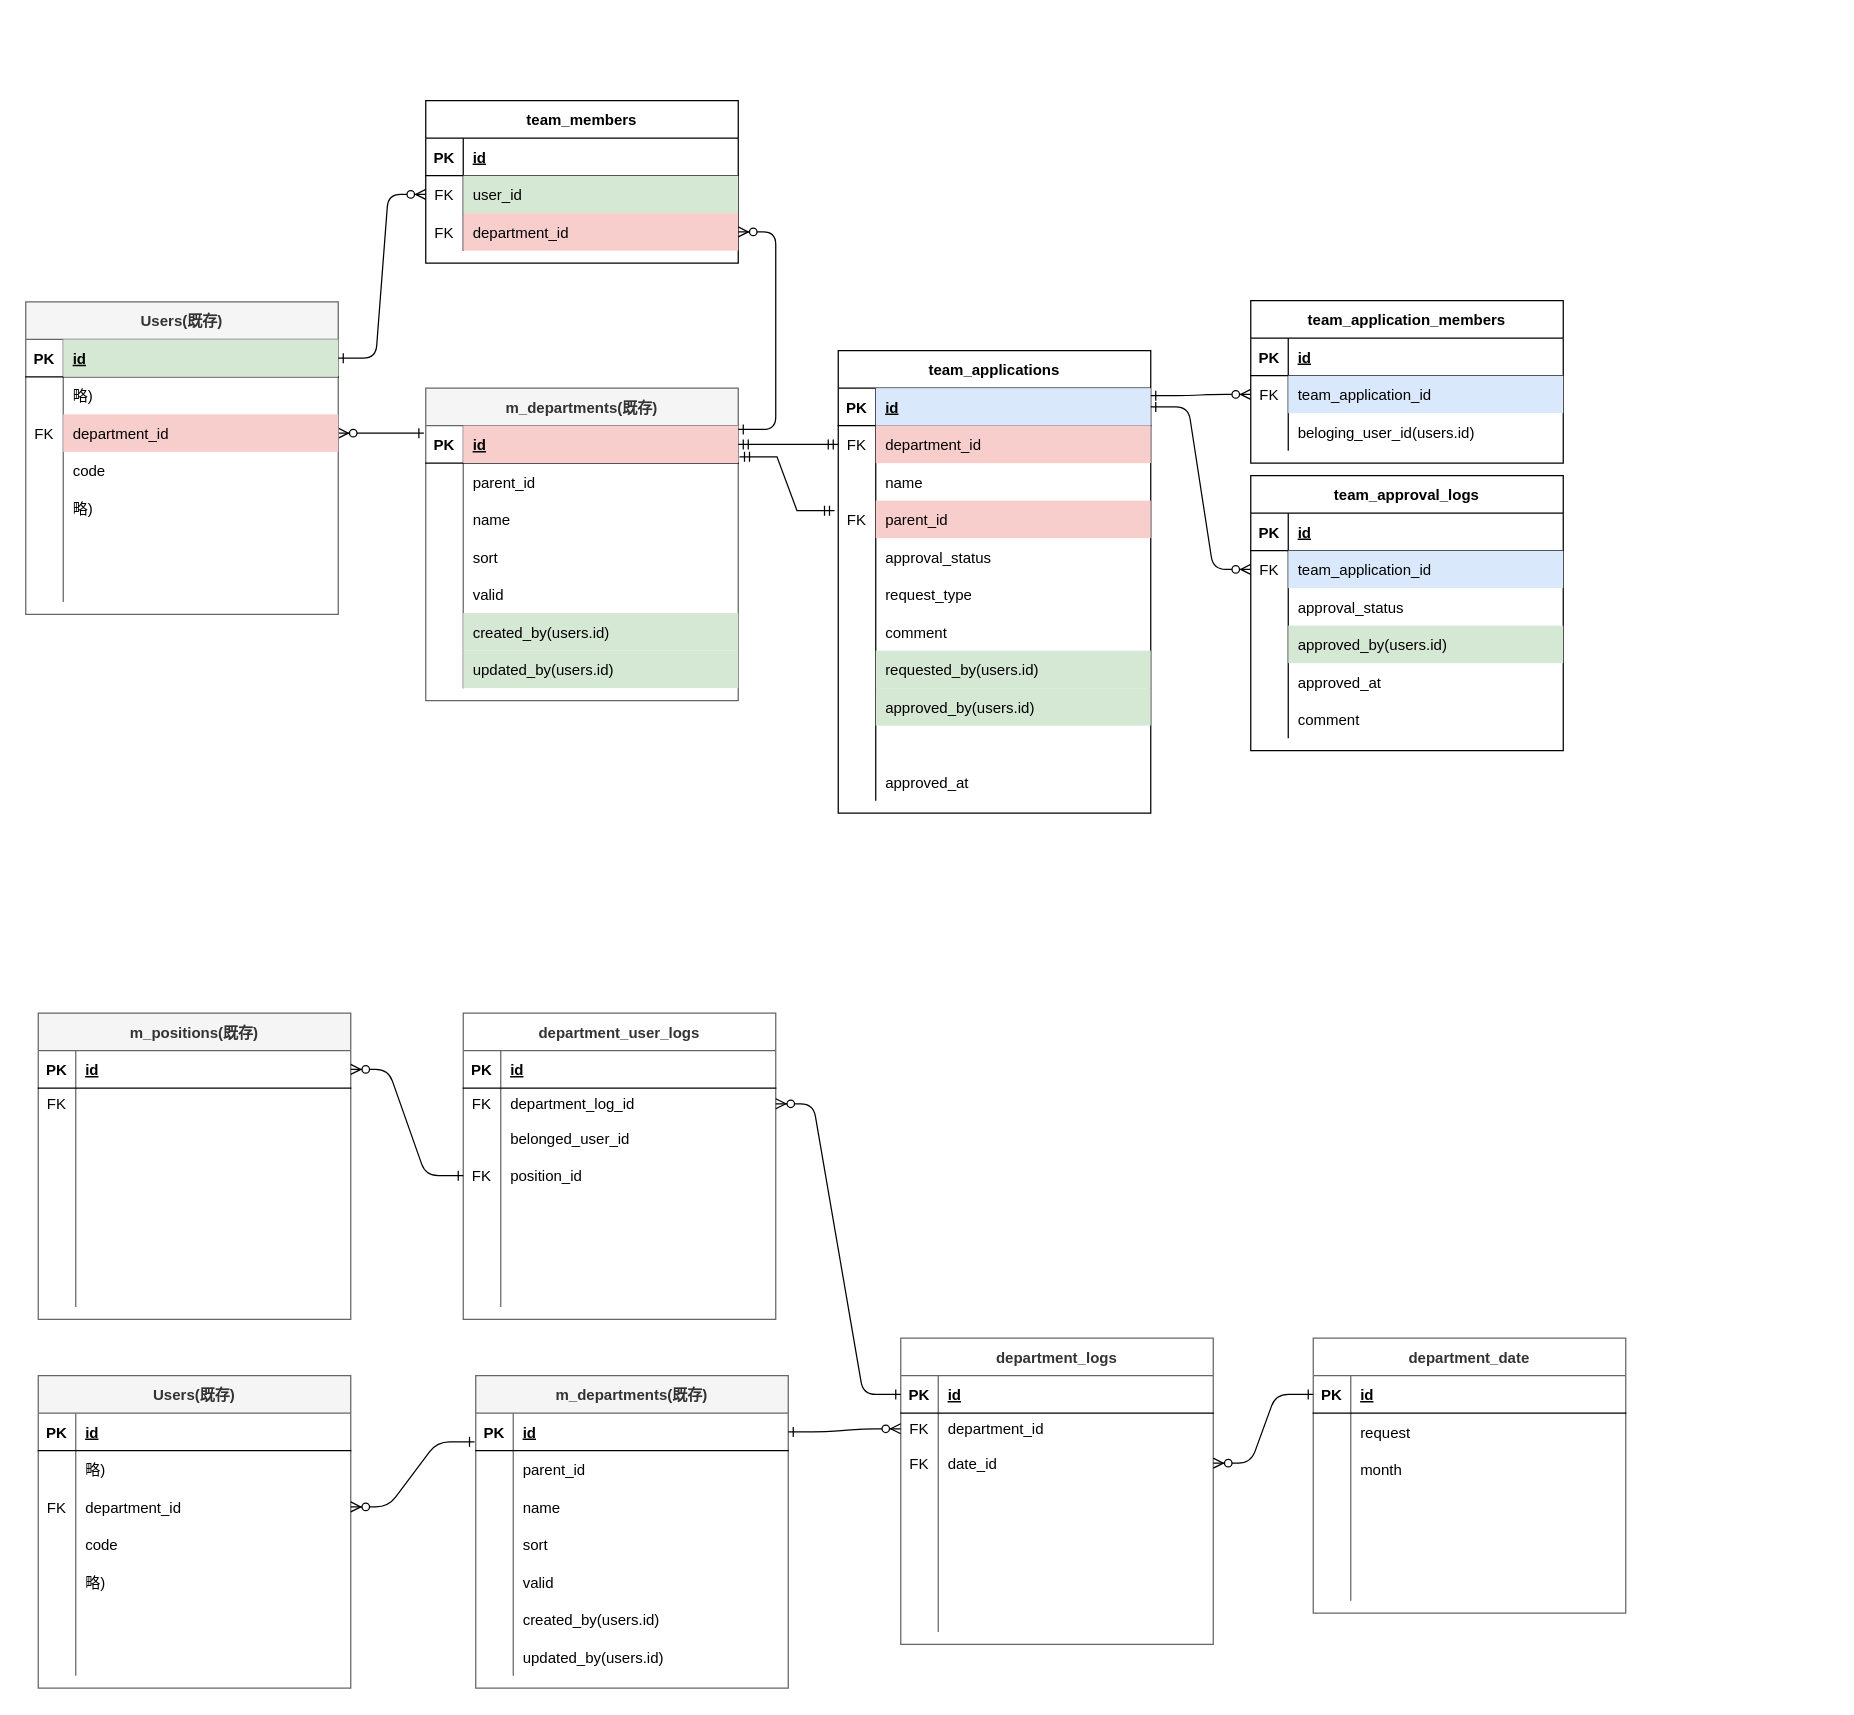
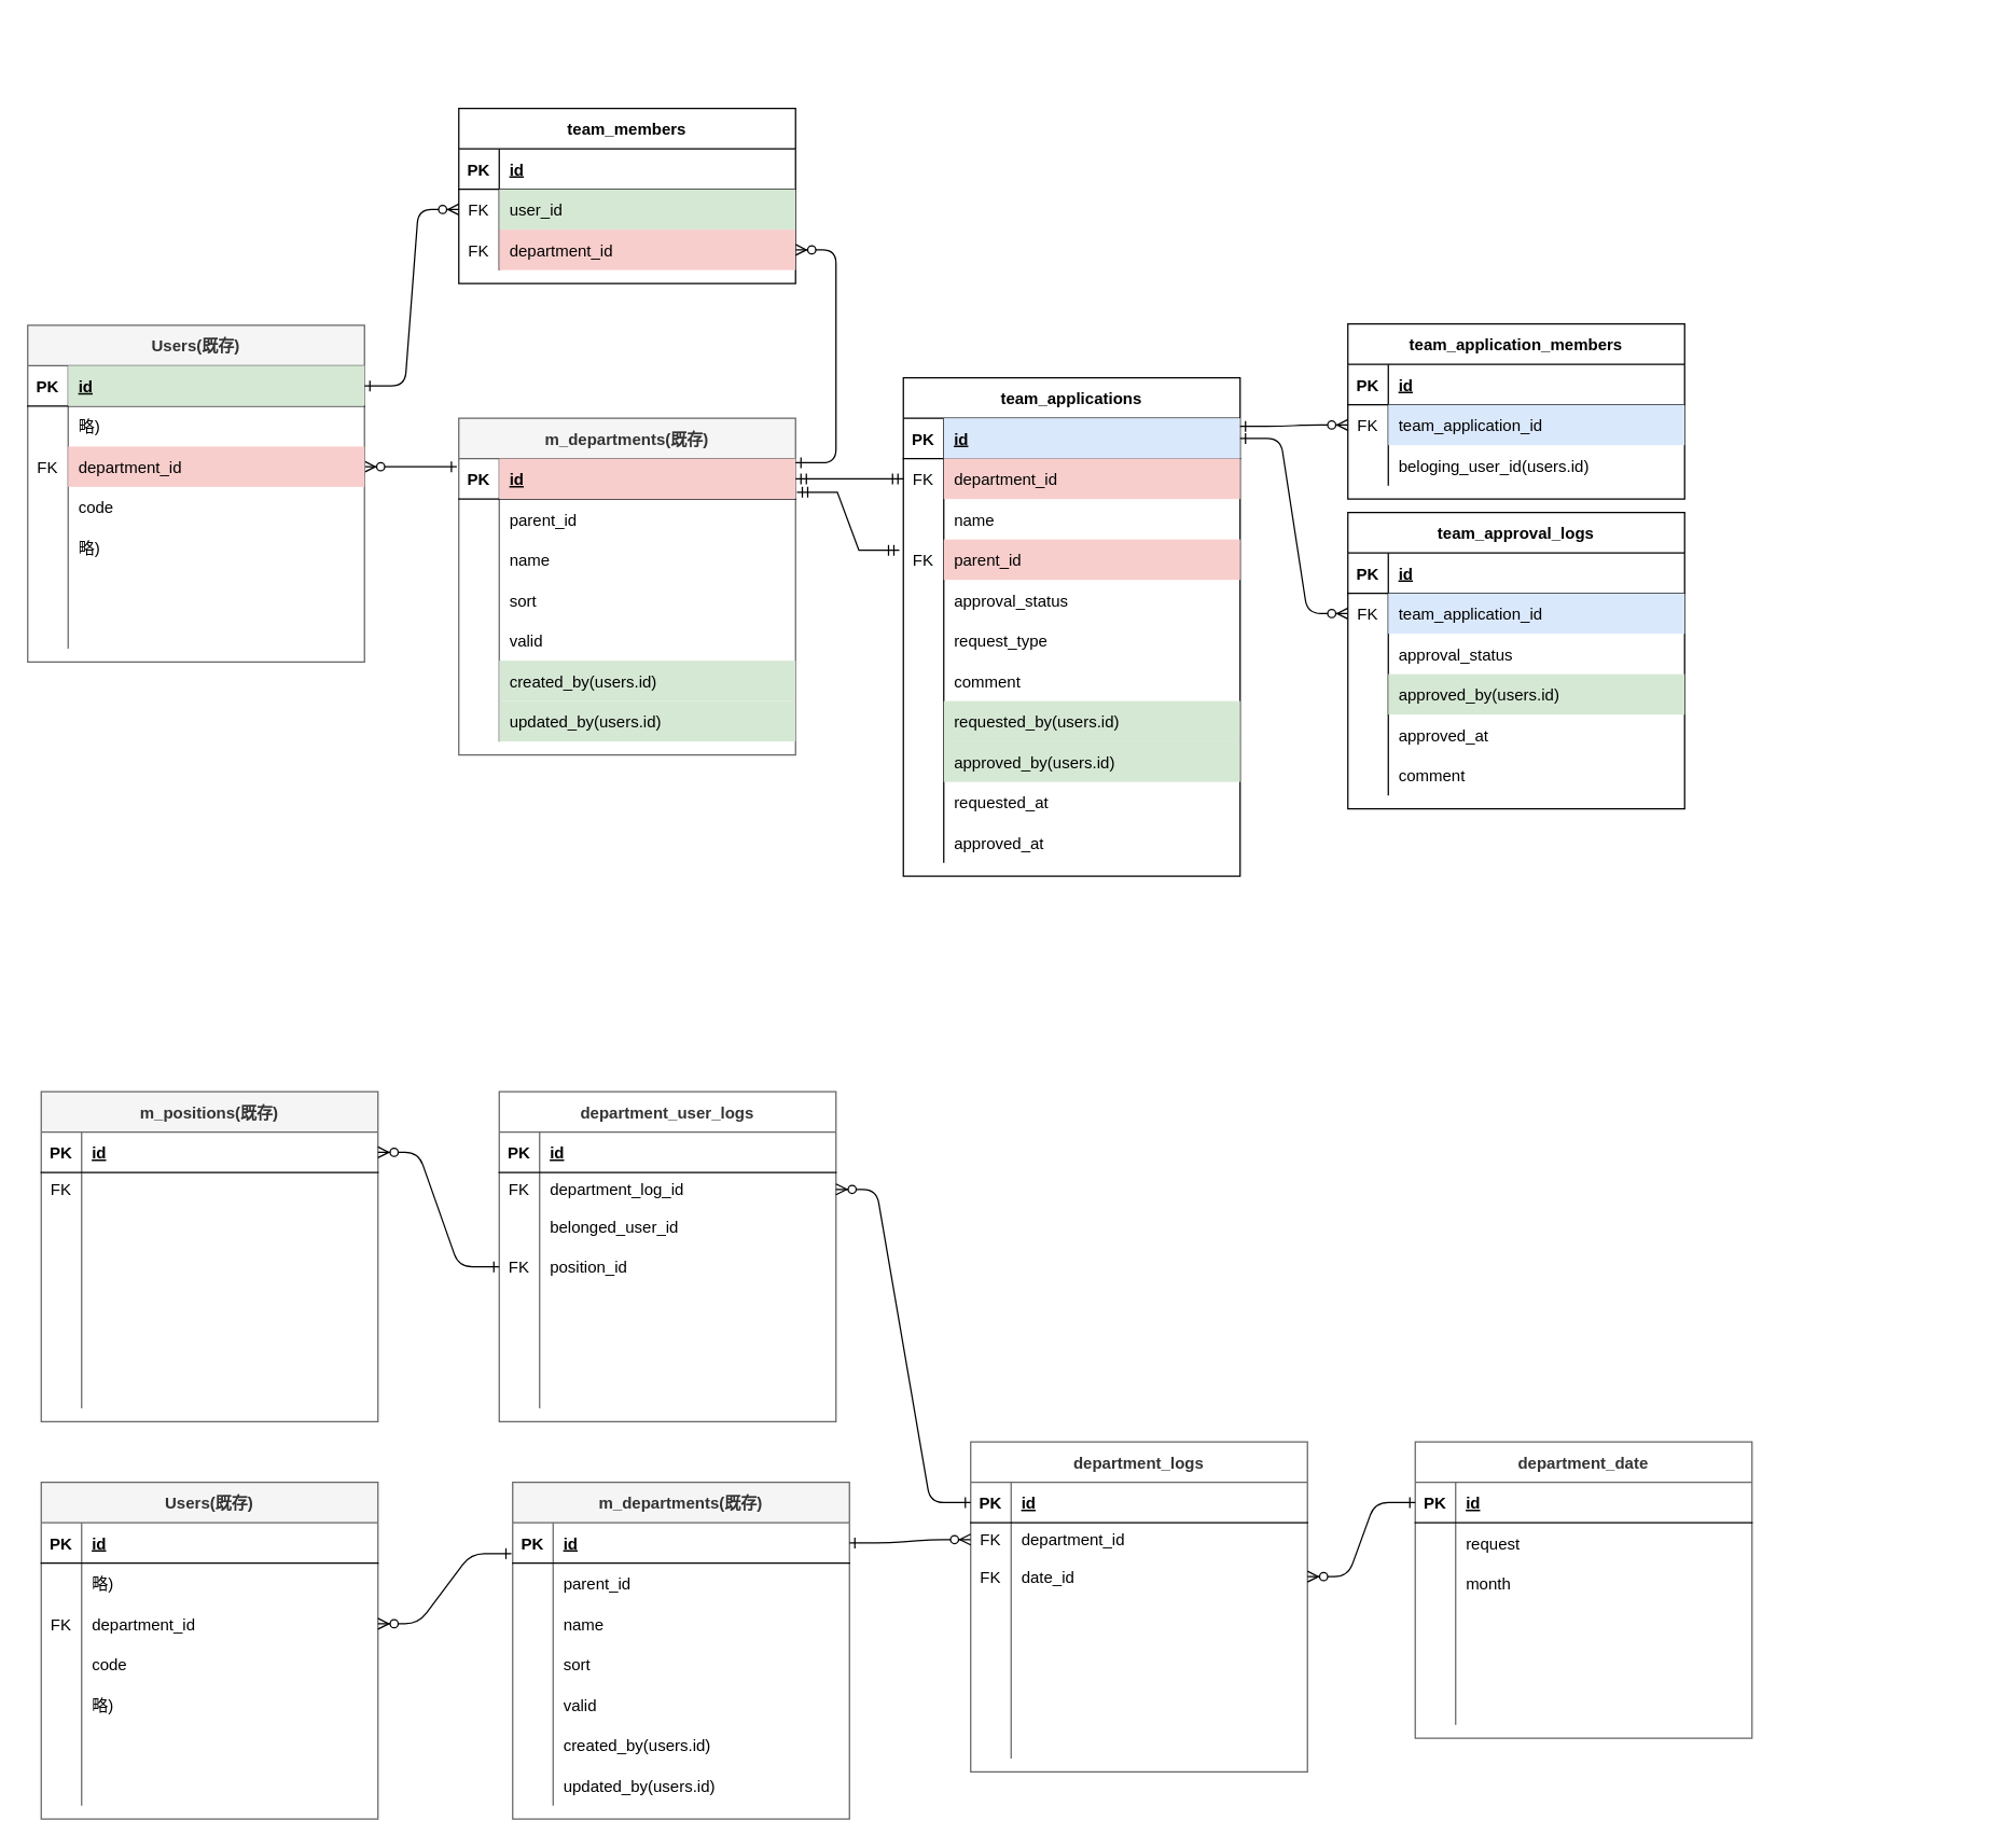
+ <mxCell id="77" value="requested_at" style="shape=partialRectangle;overflow=hidden;connectable=0;fillColor=none;top=0;left=0;bottom=0;right=0;align=left;spacingLeft=6;strokeColor=#82b366;" parent="75" vertex="1"><mxGeometry x="30" width="220" height="30" as="geometry"><mxRectangle width="220" height="30" as="alternateBounds" /></mxGeometry></mxCell>
